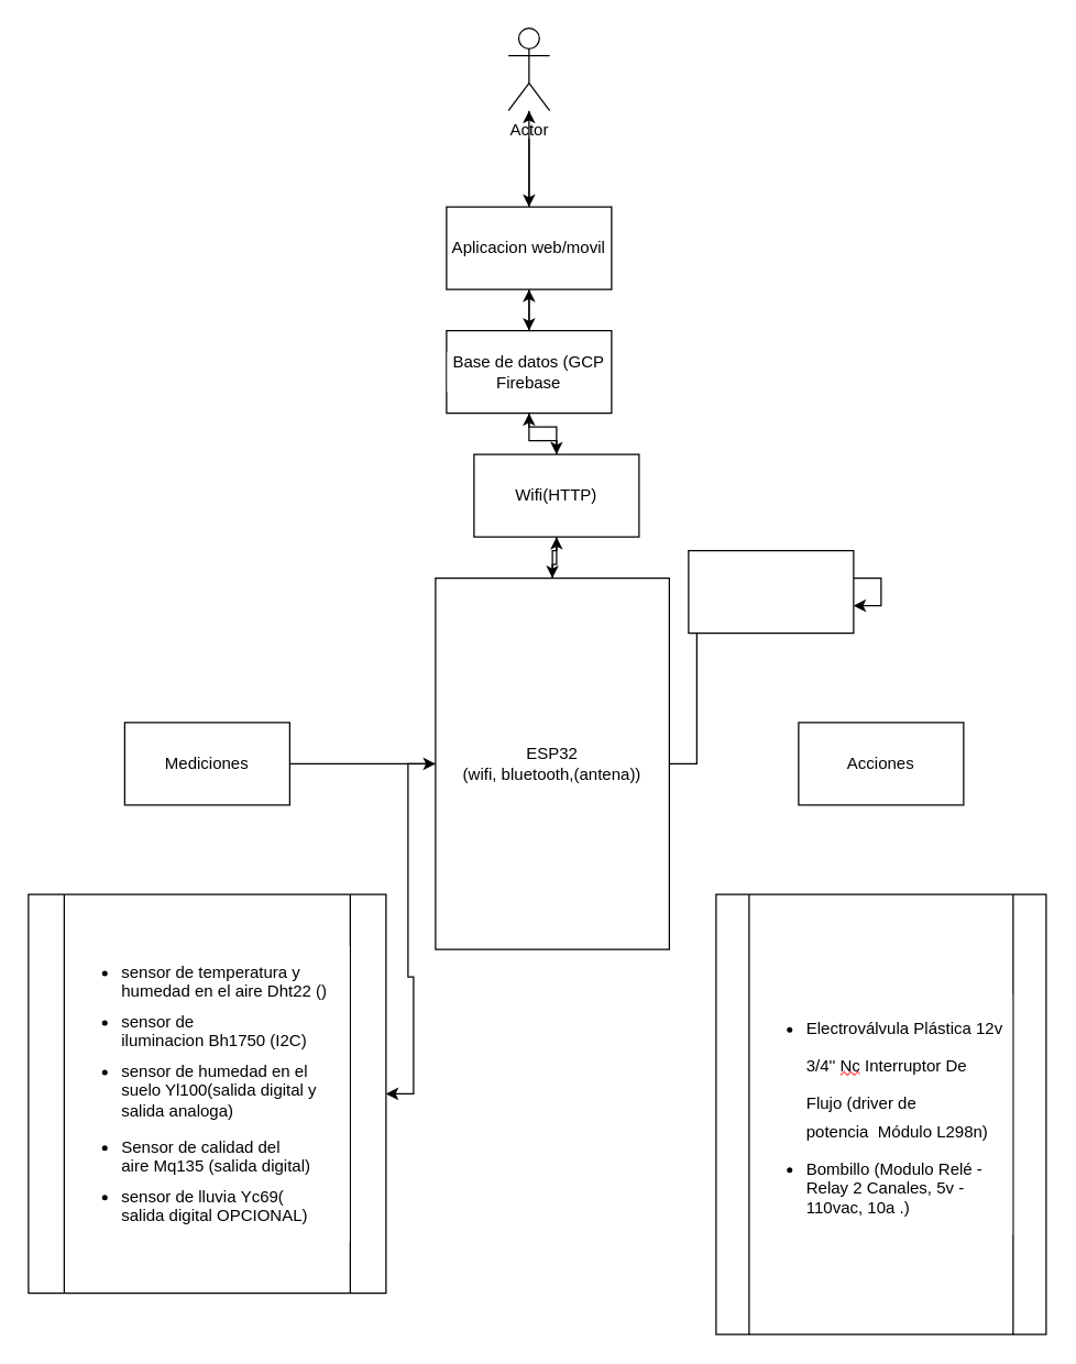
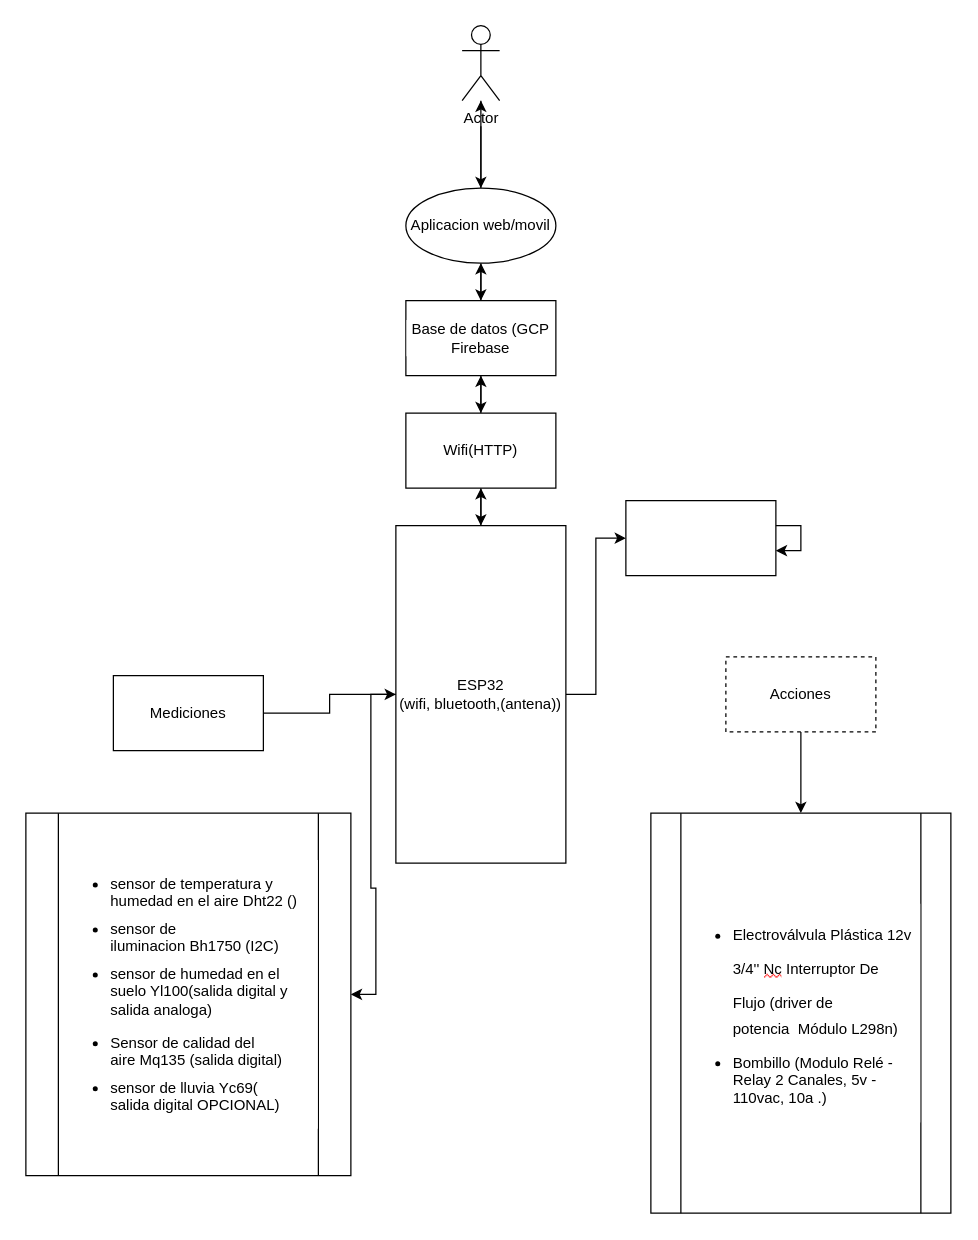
- <mxCell id="13" value="Aplicacion web/movil" style="rounded=0;whiteSpace=wrap;html=1;fontColor=default;strokeColor=default;fillColor=default;labelBackgroundColor=default;" vertex="1" parent="1"><mxGeometry x="324" y="150" width="120" height="60" as="geometry" /></mxCell>
+ <mxCell id="13" value="Aplicacion web/movil" style="ellipse;whiteSpace=wrap;html=1;fontColor=default;strokeColor=default;fillColor=default;labelBackgroundColor=default;" vertex="1" parent="1"><mxGeometry x="324" y="150" width="120" height="60" as="geometry" /></mxCell>
- <mxCell id="16" value="Wifi(HTTP)" style="rounded=0;whiteSpace=wrap;html=1;labelBackgroundColor=default;fontColor=default;strokeColor=default;fillColor=default;" vertex="1" parent="1"><mxGeometry x="344" y="330" width="120" height="60" as="geometry" /></mxCell>
+ <mxCell id="16" value="Wifi(HTTP)" style="rounded=0;whiteSpace=wrap;html=1;labelBackgroundColor=default;fontColor=default;strokeColor=default;fillColor=default;" vertex="1" parent="1"><mxGeometry x="324" y="330" width="120" height="60" as="geometry" /></mxCell>
- <mxCell id="18" value="Mediciones" style="rounded=0;whiteSpace=wrap;html=1;labelBackgroundColor=default;fontColor=default;strokeColor=default;fillColor=default;" vertex="1" parent="1"><mxGeometry x="90" y="525" width="120" height="60" as="geometry" /></mxCell>
+ <mxCell id="18" value="Mediciones" style="rounded=0;whiteSpace=wrap;html=1;labelBackgroundColor=default;fontColor=default;strokeColor=default;fillColor=default;" vertex="1" parent="1"><mxGeometry x="90" y="540" width="120" height="60" as="geometry" /></mxCell>
- <mxCell id="5" value="ESP32&lt;br&gt;(wifi, bluetooth,(antena))" style="rounded=0;whiteSpace=wrap;html=1;fillColor=default;strokeColor=default;fontColor=default;labelBackgroundColor=default;" vertex="1" parent="1"><mxGeometry x="316" y="420" width="170" height="270" as="geometry" /></mxCell>
+ <mxCell id="5" value="ESP32&lt;br&gt;(wifi, bluetooth,(antena))" style="rounded=0;whiteSpace=wrap;html=1;fillColor=default;strokeColor=default;fontColor=default;labelBackgroundColor=default;" vertex="1" parent="1"><mxGeometry x="316" y="420" width="136" height="270" as="geometry" /></mxCell>
- <mxCell id="20" value="Acciones" style="rounded=0;whiteSpace=wrap;html=1;labelBackgroundColor=default;fontColor=default;strokeColor=default;fillColor=default;" vertex="1" parent="1"><mxGeometry x="580" y="525" width="120" height="60" as="geometry" /></mxCell>
+ <mxCell id="20" value="Acciones" style="rounded=0;whiteSpace=wrap;html=1;labelBackgroundColor=default;fontColor=default;strokeColor=default;fillColor=default;dashed=1;" vertex="1" parent="1"><mxGeometry x="580" y="525" width="120" height="60" as="geometry" /></mxCell>
+ <mxCell id="19" style="edgeStyle=orthogonalEdgeStyle;rounded=0;orthogonalLoop=1;jettySize=auto;html=1;labelBackgroundColor=default;fontFamily=Helvetica;fontSize=12;fontColor=default;strokeColor=default;" edge="1" parent="1" source="20" target="22"><mxGeometry relative="1" as="geometry" /></mxCell>
